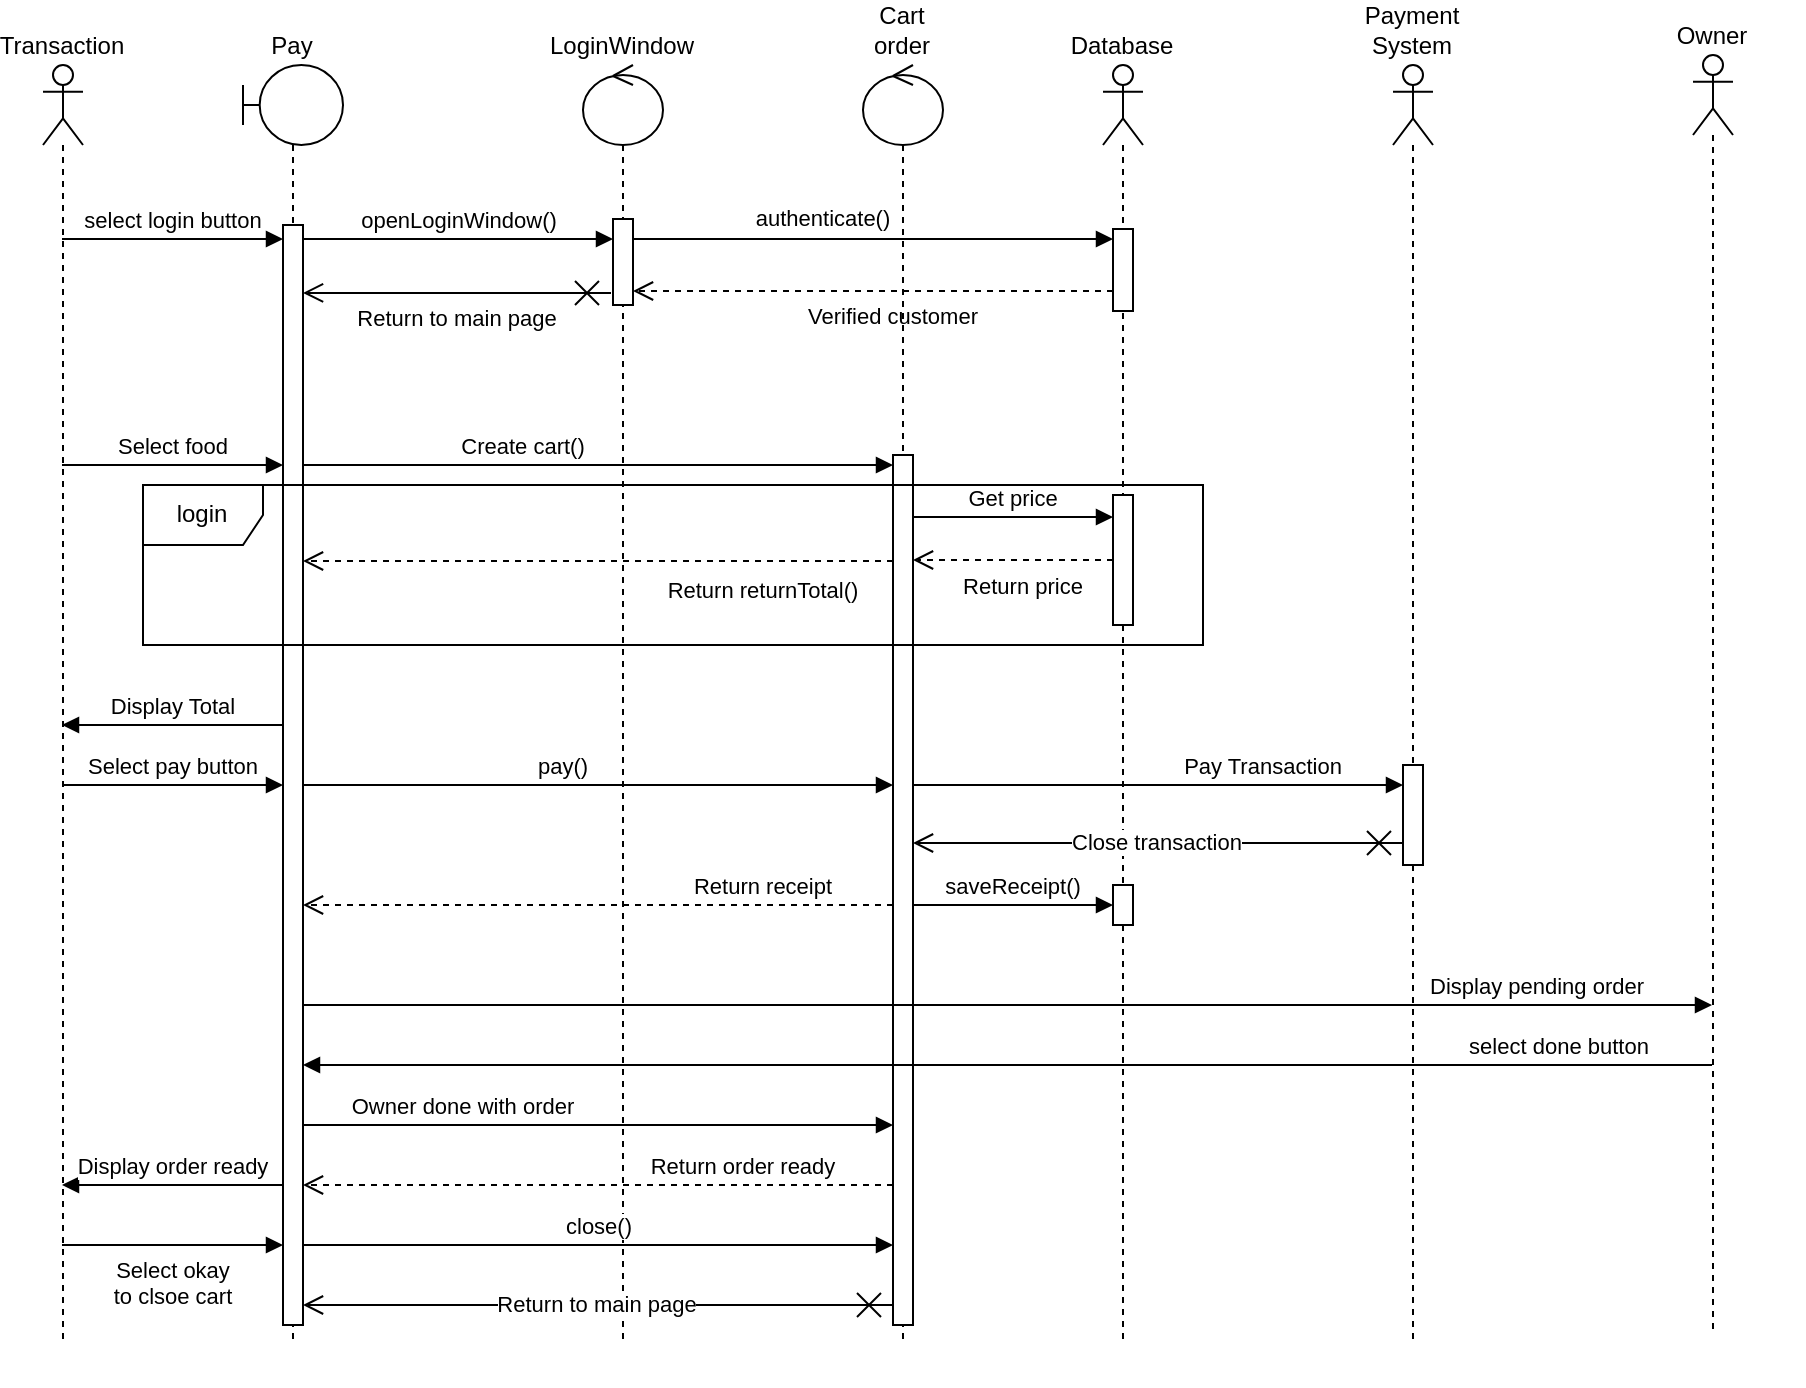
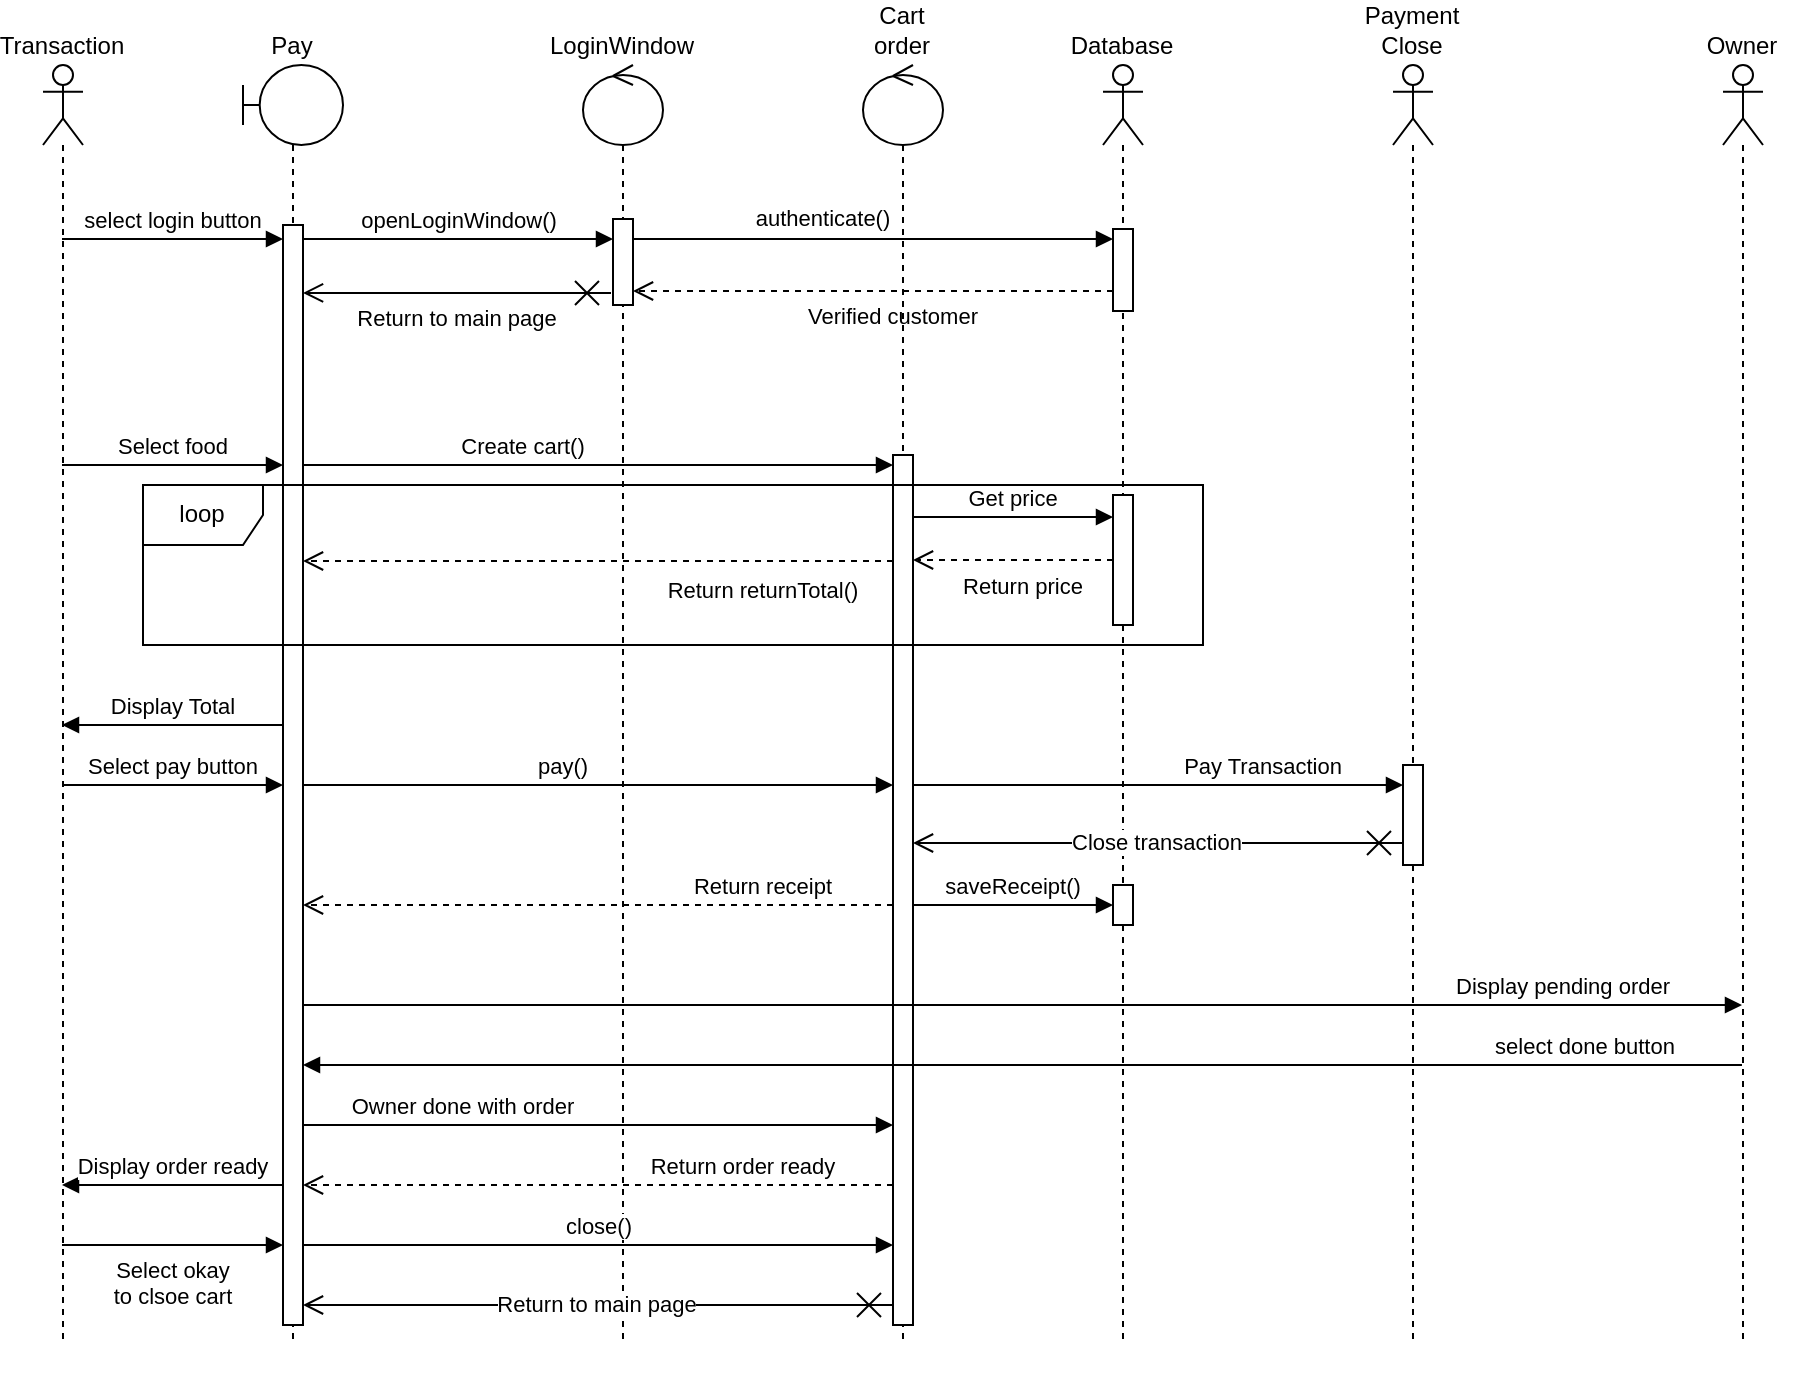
- <mxCell id="25" value="Payment System" style="shape=umlLifeline;participant=umlActor;perimeter=lifelinePerimeter;whiteSpace=wrap;html=1;container=1;collapsible=0;recursiveResize=0;verticalAlign=bottom;spacingTop=36;outlineConnect=0;labelPosition=center;verticalLabelPosition=top;align=center;" parent="1" vertex="1"><mxGeometry x="695" y="20" width="20" height="640" as="geometry" /></mxCell>
+ <mxCell id="25" value="Payment Close" style="shape=umlLifeline;participant=umlActor;perimeter=lifelinePerimeter;whiteSpace=wrap;html=1;container=1;collapsible=0;recursiveResize=0;verticalAlign=bottom;spacingTop=36;outlineConnect=0;labelPosition=center;verticalLabelPosition=top;align=center;" parent="1" vertex="1"><mxGeometry x="695" y="20" width="20" height="640" as="geometry" /></mxCell>
- <mxCell id="22" value="login" style="shape=umlFrame;whiteSpace=wrap;html=1;" parent="1" vertex="1"><mxGeometry x="70" y="230" width="530" height="80" as="geometry" /></mxCell>
+ <mxCell id="22" value="loop" style="shape=umlFrame;whiteSpace=wrap;html=1;" parent="1" vertex="1"><mxGeometry x="70" y="230" width="530" height="80" as="geometry" /></mxCell>
- <mxCell id="28" value="Owner" style="shape=umlLifeline;participant=umlActor;perimeter=lifelinePerimeter;whiteSpace=wrap;html=1;container=1;collapsible=0;recursiveResize=0;verticalAlign=bottom;spacingTop=36;outlineConnect=0;labelPosition=center;verticalLabelPosition=top;align=center;" parent="1" vertex="1"><mxGeometry x="845" y="15" width="20" height="640" as="geometry" /></mxCell>
+ <mxCell id="28" value="Owner" style="shape=umlLifeline;participant=umlActor;perimeter=lifelinePerimeter;whiteSpace=wrap;html=1;container=1;collapsible=0;recursiveResize=0;verticalAlign=bottom;spacingTop=36;outlineConnect=0;labelPosition=center;verticalLabelPosition=top;align=center;" parent="1" vertex="1"><mxGeometry x="860" y="20" width="20" height="640" as="geometry" /></mxCell>
